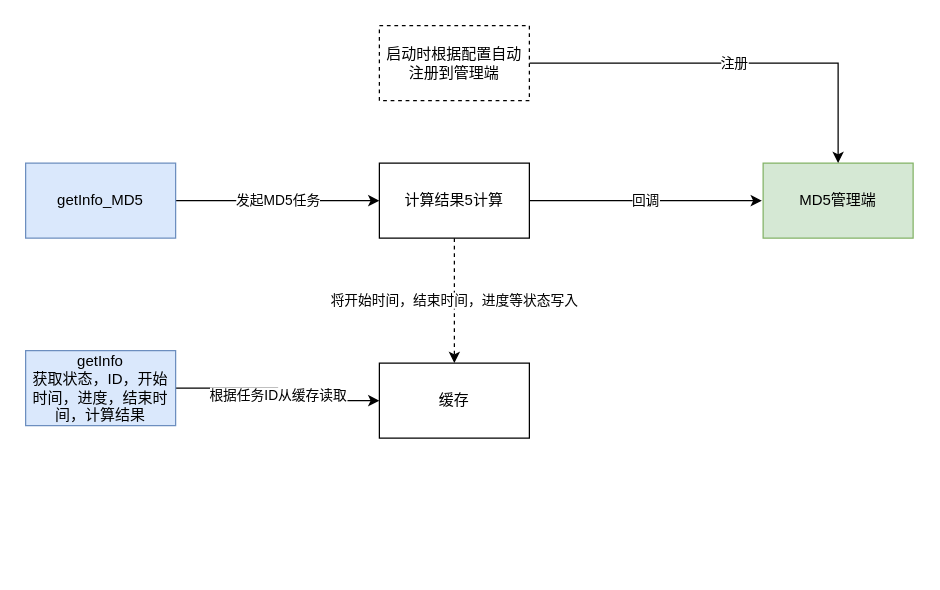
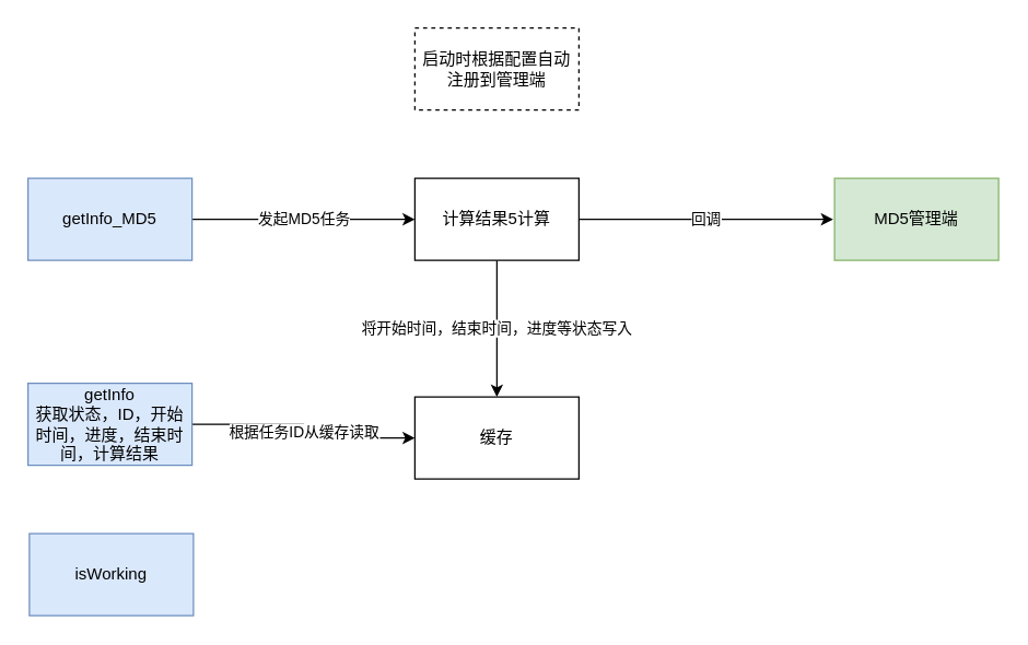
- <mxCell id="12" value="注册" style="edgeStyle=orthogonalEdgeStyle;rounded=0;orthogonalLoop=1;jettySize=auto;html=1;exitX=1;exitY=0.5;exitDx=0;exitDy=0;entryX=0.5;entryY=0;entryDx=0;entryDy=0;" parent="1" source="13" target="10" edge="1"><mxGeometry relative="1" as="geometry"><mxPoint x="303" y="565" as="targetPoint" /></mxGeometry></mxCell>
- <mxCell id="6" value="将开始时间，结束时间，进度等状态写入" style="edgeStyle=orthogonalEdgeStyle;rounded=0;orthogonalLoop=1;jettySize=auto;html=1;entryX=0.5;entryY=0;entryDx=0;entryDy=0;dashed=1;" parent="1" source="8" target="9" edge="1"><mxGeometry relative="1" as="geometry" /></mxCell>
+ <mxCell id="6" value="将开始时间，结束时间，进度等状态写入" style="edgeStyle=orthogonalEdgeStyle;rounded=0;orthogonalLoop=1;jettySize=auto;html=1;entryX=0.5;entryY=0;entryDx=0;entryDy=0;" parent="1" source="8" target="9" edge="1"><mxGeometry relative="1" as="geometry" /></mxCell>
+ <mxCell id="11" value="isWorking" style="rounded=0;whiteSpace=wrap;html=1;fillColor=#dae8fc;strokeColor=#6c8ebf;" parent="1" vertex="1"><mxGeometry x="21" y="390" width="120" height="60" as="geometry" /></mxCell>
